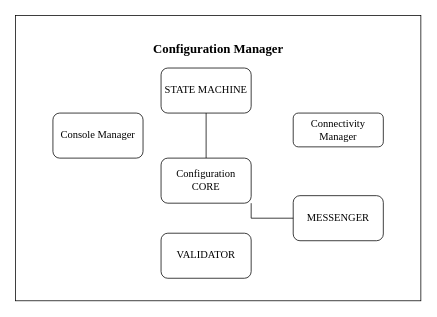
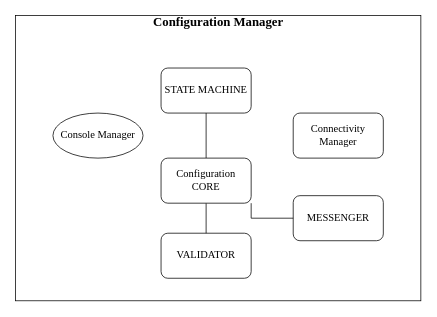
- <mxCell id="12" value="&lt;font face=&quot;Times New Roman&quot; size=&quot;1&quot;&gt;&lt;b style=&quot;font-size: 17px&quot;&gt;Configuration Manager&lt;/b&gt;&lt;/font&gt;" style="text;html=1;align=center;verticalAlign=middle;resizable=0;points=[];autosize=1;" parent="1" vertex="1"><mxGeometry x="195" y="55" width="190" height="20" as="geometry" /></mxCell>
+ <mxCell id="12" value="&lt;font face=&quot;Times New Roman&quot; size=&quot;1&quot;&gt;&lt;b style=&quot;font-size: 17px&quot;&gt;Configuration Manager&lt;/b&gt;&lt;/font&gt;" style="text;html=1;align=center;verticalAlign=middle;resizable=0;points=[];autosize=1;" parent="1" vertex="1"><mxGeometry x="195" y="20" width="190" height="20" as="geometry" /></mxCell>
- <mxCell id="11" value="&lt;font face=&quot;Times New Roman&quot; style=&quot;font-size: 14px&quot;&gt;Connectivity Manager&lt;/font&gt;" style="rounded=1;whiteSpace=wrap;html=1;" parent="1" vertex="1"><mxGeometry x="390" y="150" width="120" height="45" as="geometry" /></mxCell>
+ <mxCell id="11" value="&lt;font face=&quot;Times New Roman&quot; style=&quot;font-size: 14px&quot;&gt;Connectivity Manager&lt;/font&gt;" style="rounded=1;whiteSpace=wrap;html=1;" parent="1" vertex="1"><mxGeometry x="390" y="150" width="120" height="60" as="geometry" /></mxCell>
- <mxCell id="6" value="&lt;font style=&quot;font-size: 14px&quot; face=&quot;Times New Roman&quot;&gt;Console Manager&lt;/font&gt;" style="rounded=1;whiteSpace=wrap;html=1;" parent="1" vertex="1"><mxGeometry x="70" y="150" width="120" height="60" as="geometry" /></mxCell>
+ <mxCell id="6" value="&lt;font style=&quot;font-size: 14px&quot; face=&quot;Times New Roman&quot;&gt;Console Manager&lt;/font&gt;" style="ellipse;whiteSpace=wrap;html=1;" parent="1" vertex="1"><mxGeometry x="70" y="150" width="120" height="60" as="geometry" /></mxCell>
+ <mxCell id="9" style="edgeStyle=orthogonalEdgeStyle;rounded=0;orthogonalLoop=1;jettySize=auto;html=1;exitX=0.5;exitY=1;exitDx=0;exitDy=0;endArrow=none;endFill=0;" parent="1" source="10" target="7" edge="1"><mxGeometry relative="1" as="geometry" /></mxCell>
